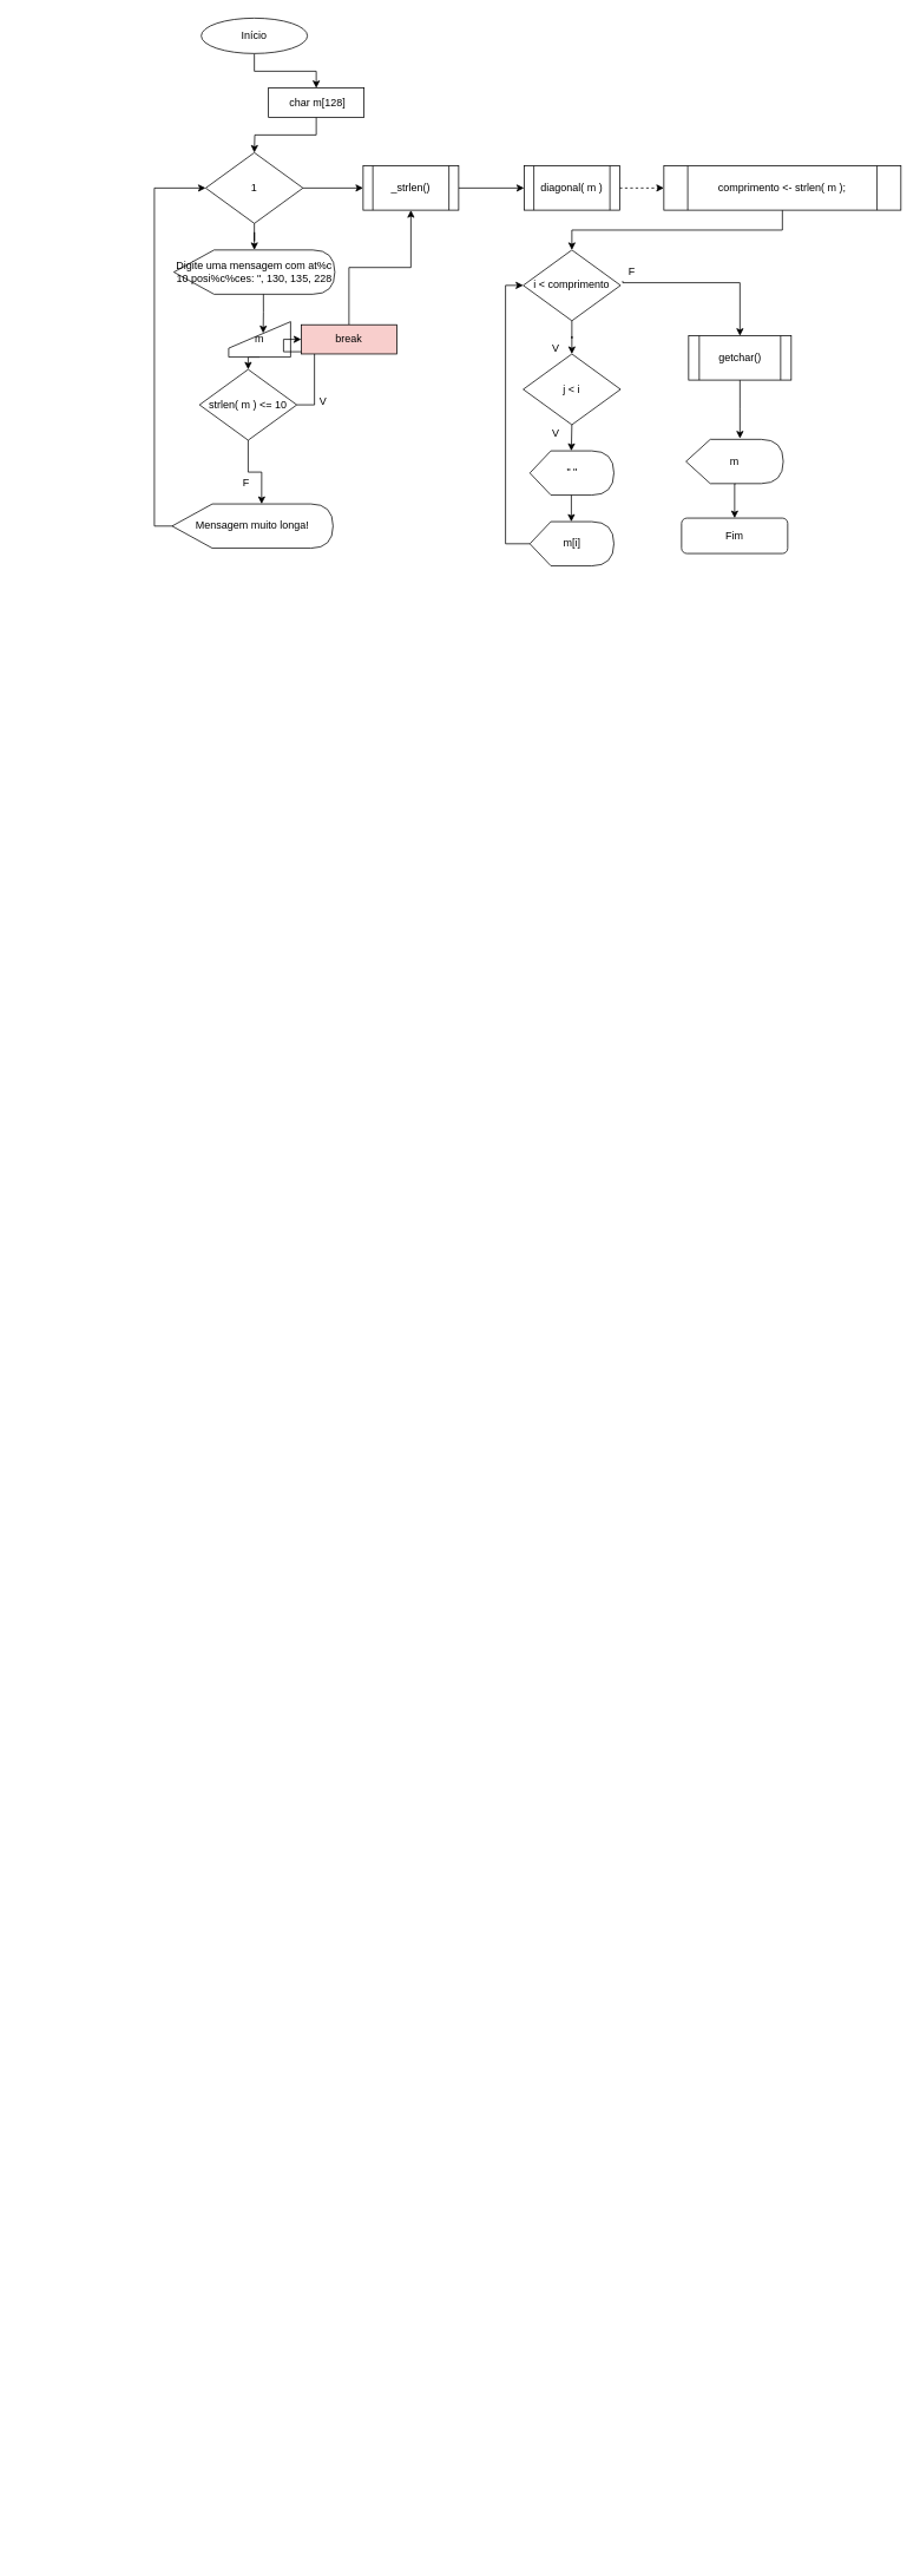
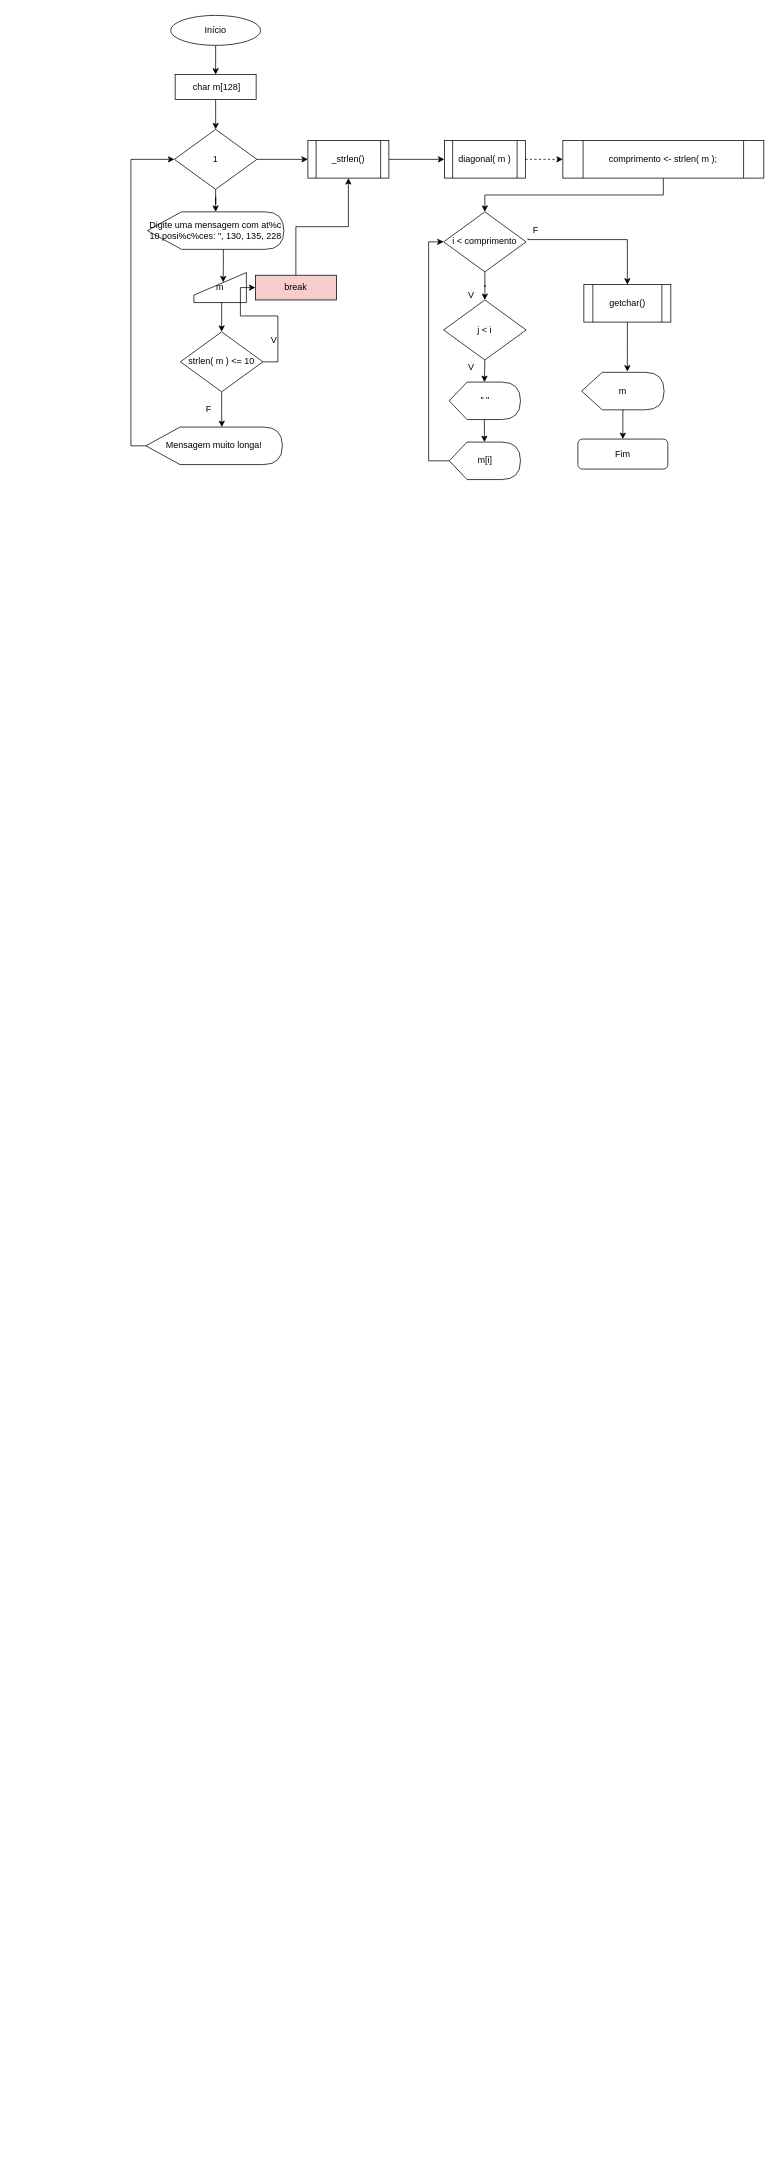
- <mxCell id="12" value="&amp;nbsp;char m[128]" style="rounded=0;whiteSpace=wrap;html=1;" parent="1" vertex="1"><mxGeometry x="303" y="99" width="108" height="33" as="geometry" /></mxCell>
+ <mxCell id="12" value="&amp;nbsp;char m[128]" style="rounded=0;whiteSpace=wrap;html=1;" parent="1" vertex="1"><mxGeometry x="233" y="99" width="108" height="33" as="geometry" /></mxCell>
- <mxCell id="30" value="strlen( m ) &amp;lt;= 10" style="rhombus;whiteSpace=wrap;html=1;" parent="1" vertex="1"><mxGeometry x="225" y="417" width="110" height="80" as="geometry" /></mxCell>
+ <mxCell id="30" value="strlen( m ) &amp;lt;= 10" style="rhombus;whiteSpace=wrap;html=1;" parent="1" vertex="1"><mxGeometry x="240" y="442" width="110" height="80" as="geometry" /></mxCell>
